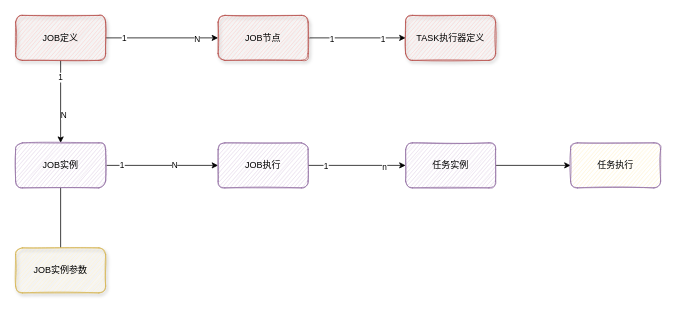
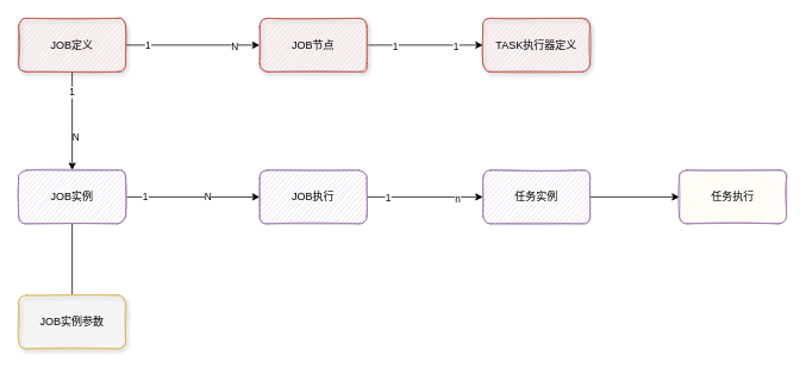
- <mxCell id="26" value="JOB实例参数" style="rounded=1;whiteSpace=wrap;html=1;sketch=1;shadow=1;fillColor=#fff2cc;strokeColor=#d6b656;" vertex="1" parent="1"><mxGeometry x="20" y="330" width="120" height="60" as="geometry" /></mxCell>
+ <mxCell id="26" value="JOB实例参数" style="rounded=1;whiteSpace=wrap;html=1;sketch=1;shadow=1;fillColor=#f5f5f5;strokeColor=#d6b656;" vertex="1" parent="1"><mxGeometry x="20" y="330" width="120" height="60" as="geometry" /></mxCell>
